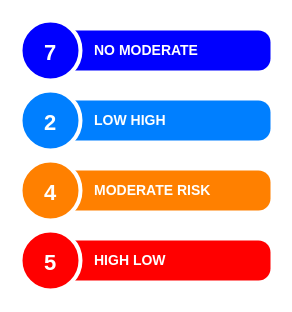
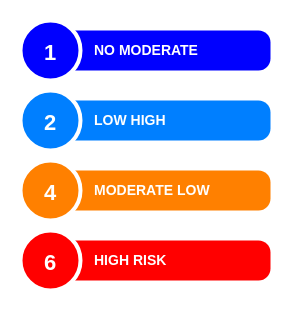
- <mxCell id="3" value="7" style="shape=ellipse;perimeter=ellipsePerimeter;fontSize=22;fontStyle=1;shadow=0;strokeColor=#ffffff;fillColor=#0000FF;strokeWidth=4;fontColor=#ffffff;align=center;" vertex="1" parent="1"><mxGeometry x="20" y="20" width="60" height="60" as="geometry" /></mxCell>
+ <mxCell id="3" value="1" style="shape=ellipse;perimeter=ellipsePerimeter;fontSize=22;fontStyle=1;shadow=0;strokeColor=#ffffff;fillColor=#0000FF;strokeWidth=4;fontColor=#ffffff;align=center;" vertex="1" parent="1"><mxGeometry x="20" y="20" width="60" height="60" as="geometry" /></mxCell>
- <mxCell id="6" value="MODERATE RISK" style="shape=rect;rounded=1;whiteSpace=wrap;html=1;shadow=0;strokeColor=none;fillColor=#FF8000;arcSize=30;fontSize=14;spacingLeft=42;fontStyle=1;fontColor=#FFFFFF;align=left;" vertex="1" parent="1"><mxGeometry x="50" y="170" width="220" height="40" as="geometry" /></mxCell>
+ <mxCell id="6" value="MODERATE LOW" style="shape=rect;rounded=1;whiteSpace=wrap;html=1;shadow=0;strokeColor=none;fillColor=#FF8000;arcSize=30;fontSize=14;spacingLeft=42;fontStyle=1;fontColor=#FFFFFF;align=left;" vertex="1" parent="1"><mxGeometry x="50" y="170" width="220" height="40" as="geometry" /></mxCell>
- <mxCell id="8" value="HIGH LOW" style="shape=rect;rounded=1;whiteSpace=wrap;html=1;shadow=0;strokeColor=none;fillColor=#FF0000;arcSize=30;fontSize=14;spacingLeft=42;fontStyle=1;fontColor=#FFFFFF;align=left;" vertex="1" parent="1"><mxGeometry x="50" y="240" width="220" height="40" as="geometry" /></mxCell>
+ <mxCell id="8" value="HIGH RISK" style="shape=rect;rounded=1;whiteSpace=wrap;html=1;shadow=0;strokeColor=none;fillColor=#FF0000;arcSize=30;fontSize=14;spacingLeft=42;fontStyle=1;fontColor=#FFFFFF;align=left;" vertex="1" parent="1"><mxGeometry x="50" y="240" width="220" height="40" as="geometry" /></mxCell>
- <mxCell id="9" value="5" style="shape=ellipse;perimeter=ellipsePerimeter;fontSize=22;fontStyle=1;shadow=0;strokeColor=#ffffff;fillColor=#FF0000;strokeWidth=4;fontColor=#ffffff;align=center;" vertex="1" parent="1"><mxGeometry x="20" y="230" width="60" height="60" as="geometry" /></mxCell>
+ <mxCell id="9" value="6" style="shape=ellipse;perimeter=ellipsePerimeter;fontSize=22;fontStyle=1;shadow=0;strokeColor=#ffffff;fillColor=#FF0000;strokeWidth=4;fontColor=#ffffff;align=center;" vertex="1" parent="1"><mxGeometry x="20" y="230" width="60" height="60" as="geometry" /></mxCell>
